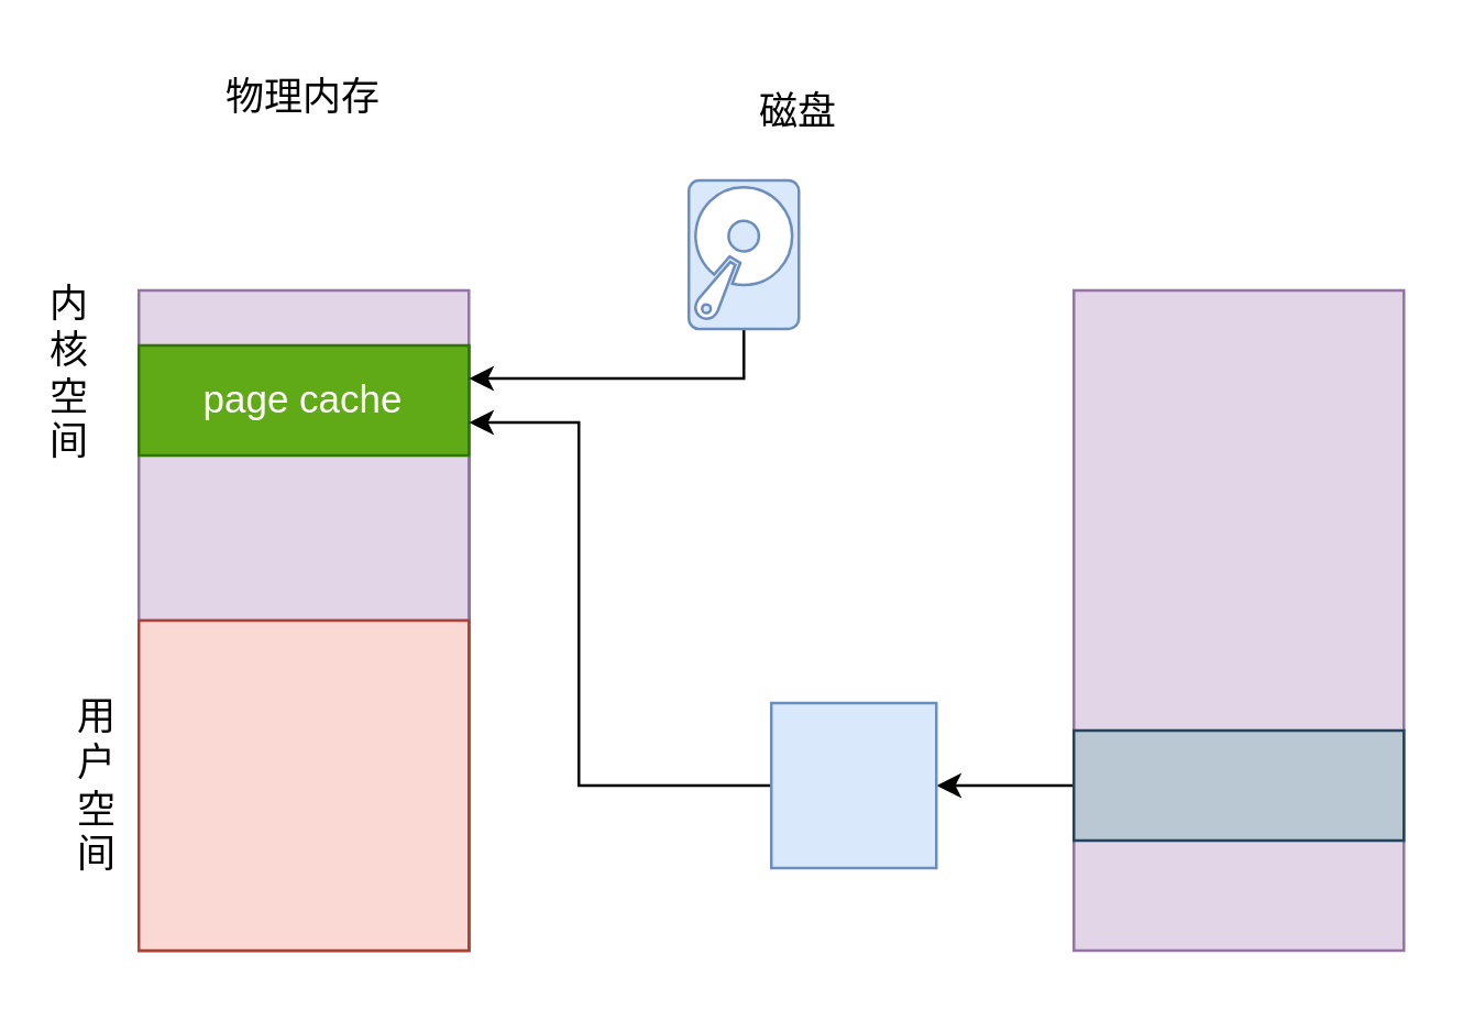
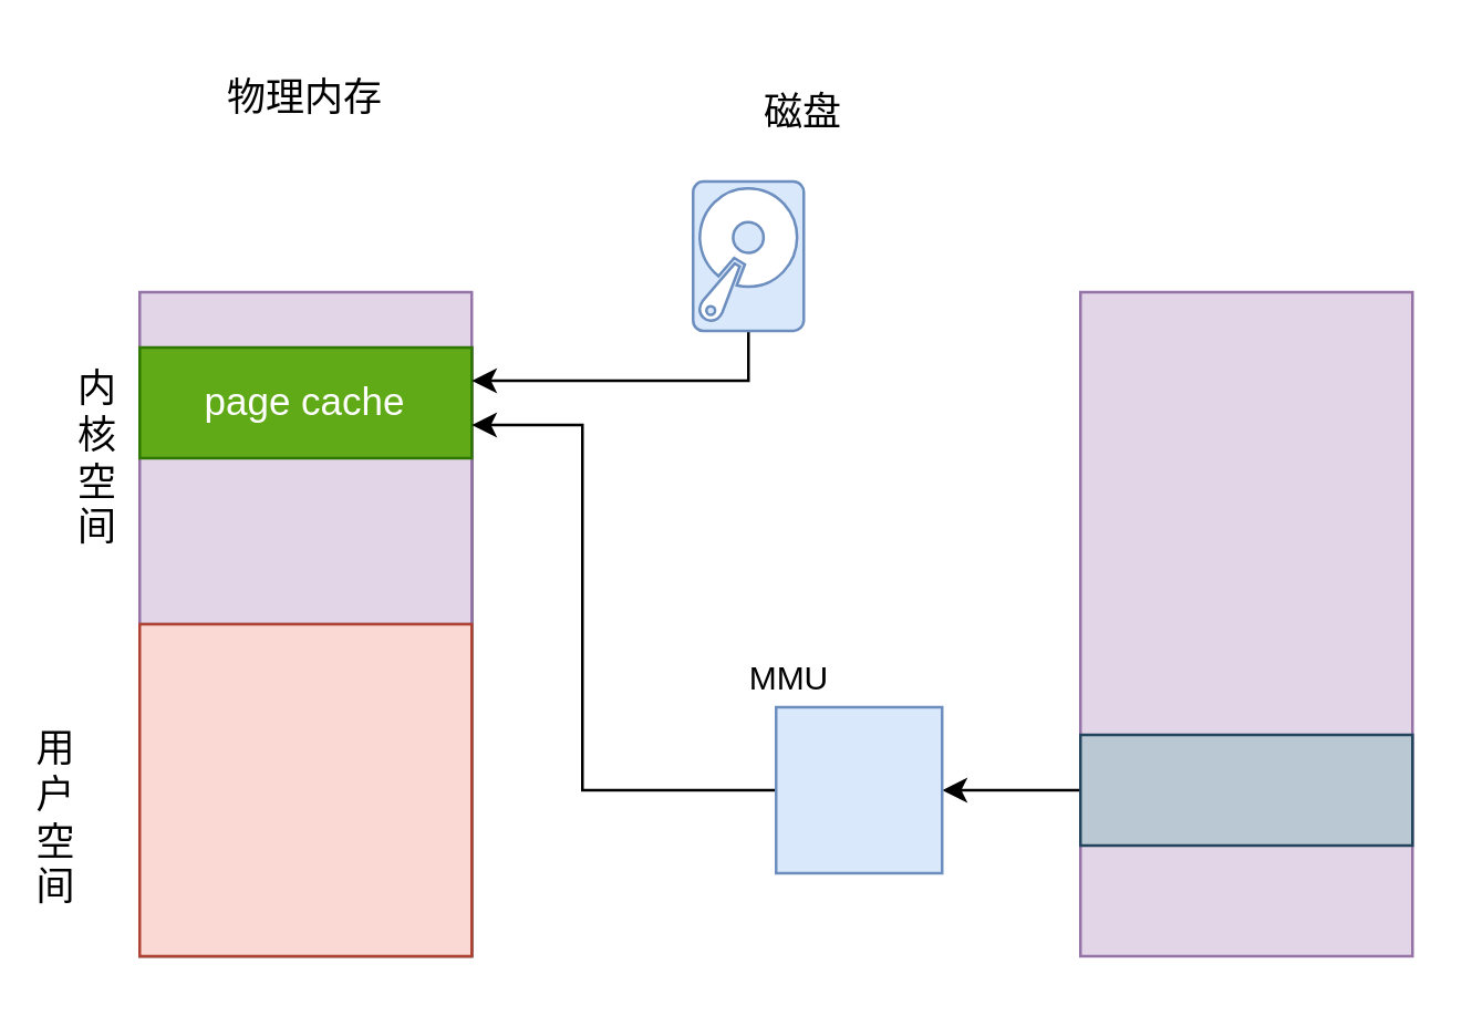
- <mxCell id="5" value="内&lt;br style=&quot;font-size: 14px;&quot;&gt;核&lt;br style=&quot;font-size: 14px;&quot;&gt;空&lt;br style=&quot;font-size: 14px;&quot;&gt;间" style="text;html=1;strokeColor=none;fillColor=none;align=center;verticalAlign=middle;whiteSpace=wrap;rounded=0;spacing=2;fontSize=14;" vertex="1" parent="1"><mxGeometry x="10" y="75" width="30" height="120" as="geometry" /></mxCell>
+ <mxCell id="5" value="内&lt;br style=&quot;font-size: 14px;&quot;&gt;核&lt;br style=&quot;font-size: 14px;&quot;&gt;空&lt;br style=&quot;font-size: 14px;&quot;&gt;间" style="text;html=1;strokeColor=none;fillColor=none;align=center;verticalAlign=middle;whiteSpace=wrap;rounded=0;spacing=2;fontSize=14;" vertex="1" parent="1"><mxGeometry x="20" y="105" width="30" height="120" as="geometry" /></mxCell>
+ <mxCell id="17" value="MMU" style="text;html=1;strokeColor=none;fillColor=none;align=center;verticalAlign=middle;whiteSpace=wrap;rounded=0;fontSize=12;" vertex="1" parent="1"><mxGeometry x="255" y="235" width="60" height="20" as="geometry" /></mxCell>
- <mxCell id="6" value="用&lt;br&gt;户&lt;br style=&quot;font-size: 14px&quot;&gt;空&lt;br style=&quot;font-size: 14px&quot;&gt;间" style="text;html=1;strokeColor=none;fillColor=none;align=center;verticalAlign=middle;whiteSpace=wrap;rounded=0;spacing=2;fontSize=14;" vertex="1" parent="1"><mxGeometry x="20" y="225" width="30" height="120" as="geometry" /></mxCell>
+ <mxCell id="6" value="用&lt;br&gt;户&lt;br style=&quot;font-size: 14px&quot;&gt;空&lt;br style=&quot;font-size: 14px&quot;&gt;间" style="text;html=1;strokeColor=none;fillColor=none;align=center;verticalAlign=middle;whiteSpace=wrap;rounded=0;spacing=2;fontSize=14;" vertex="1" parent="1"><mxGeometry x="5" y="235" width="30" height="120" as="geometry" /></mxCell>
